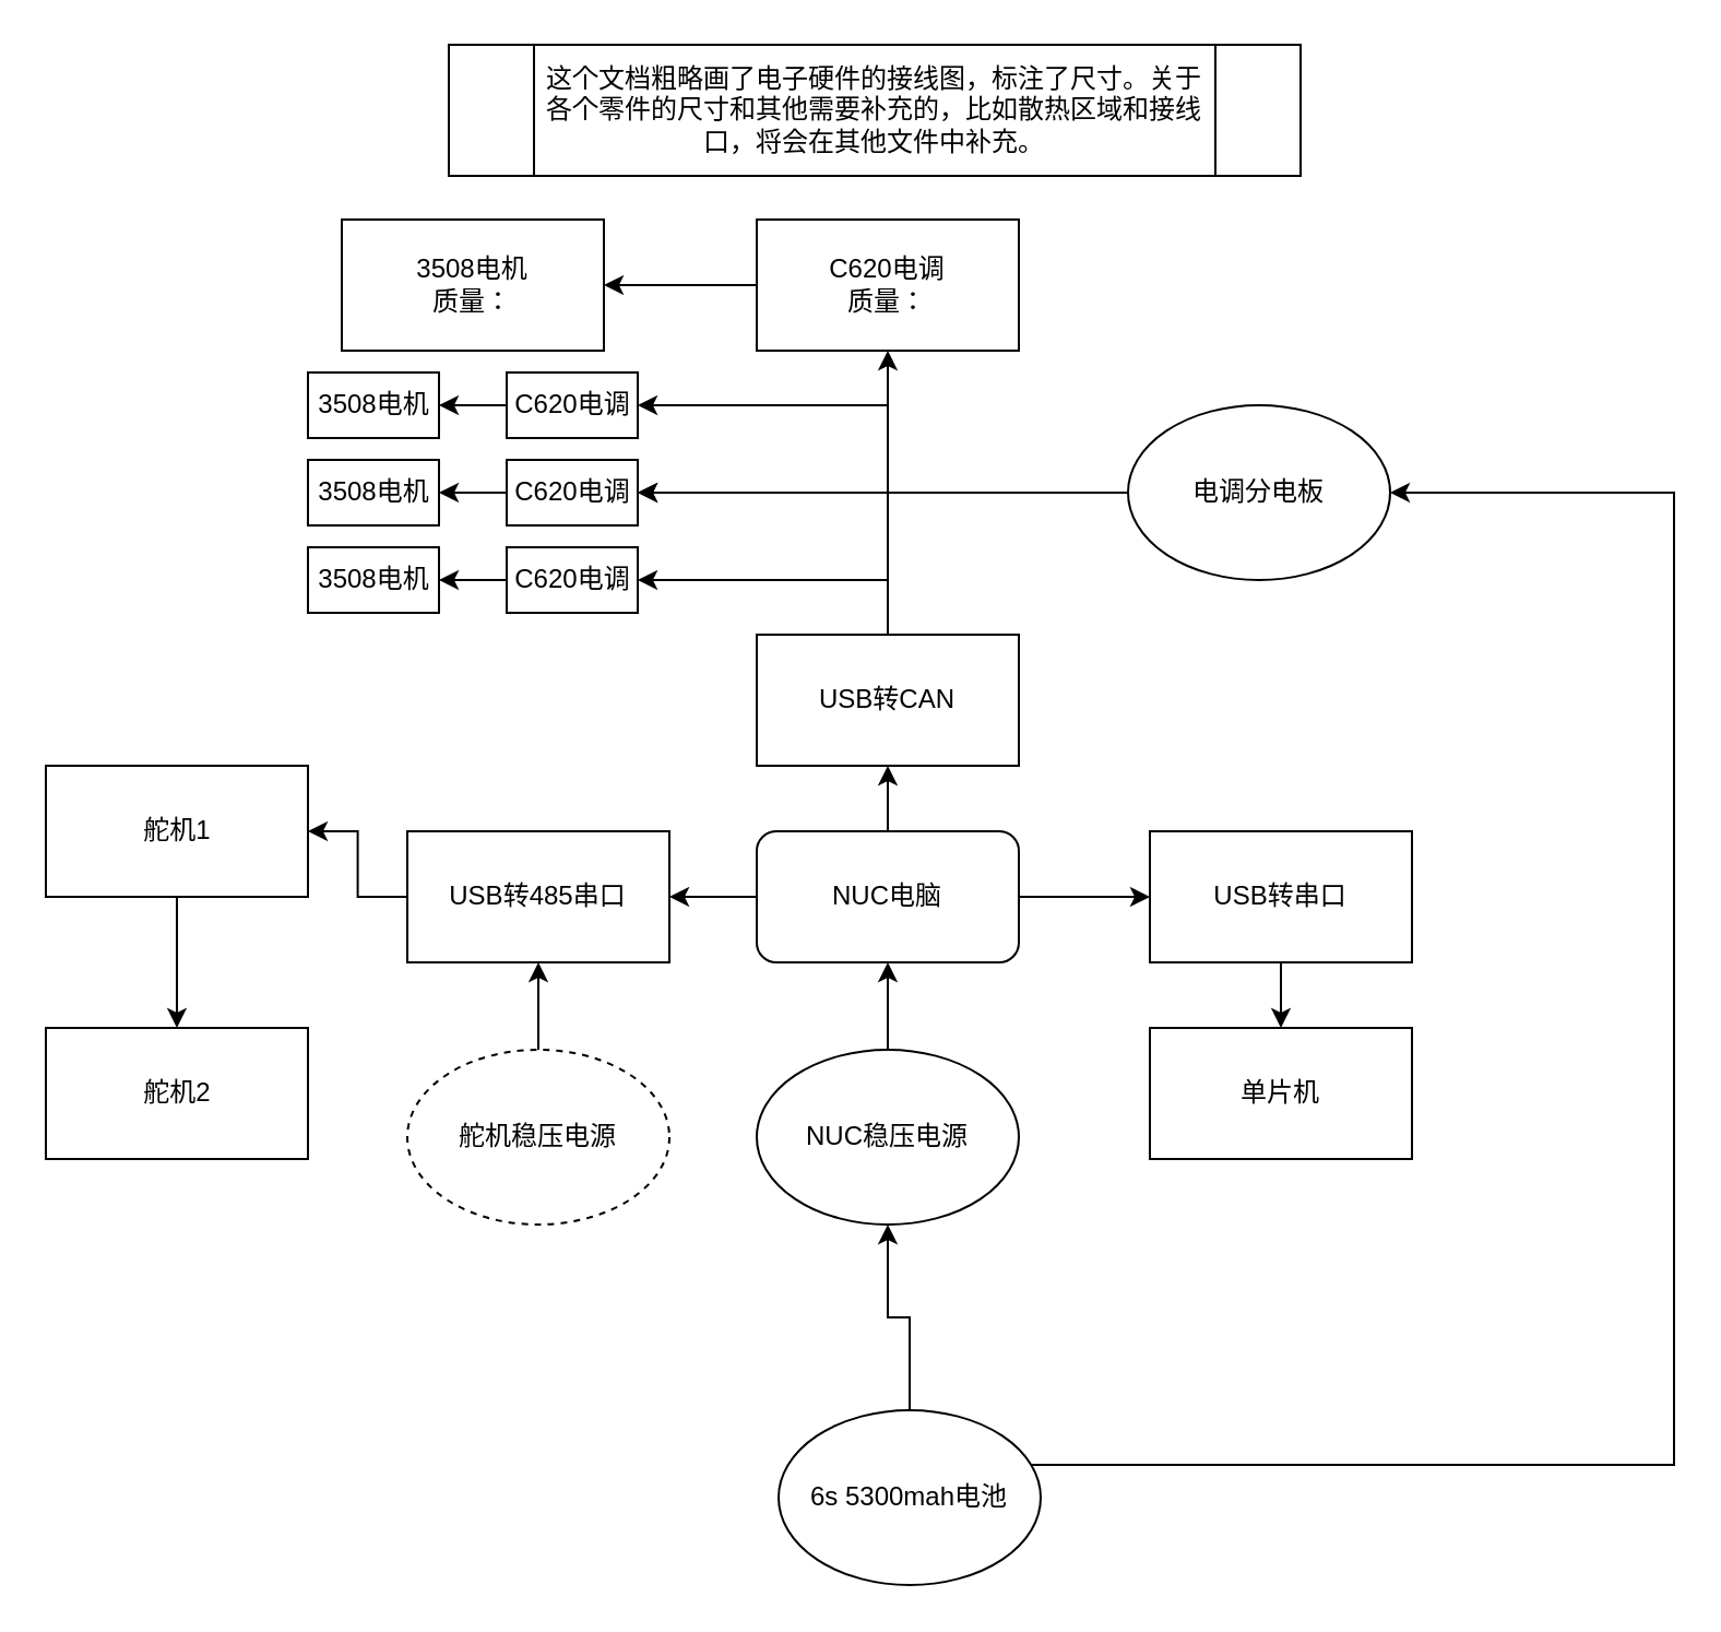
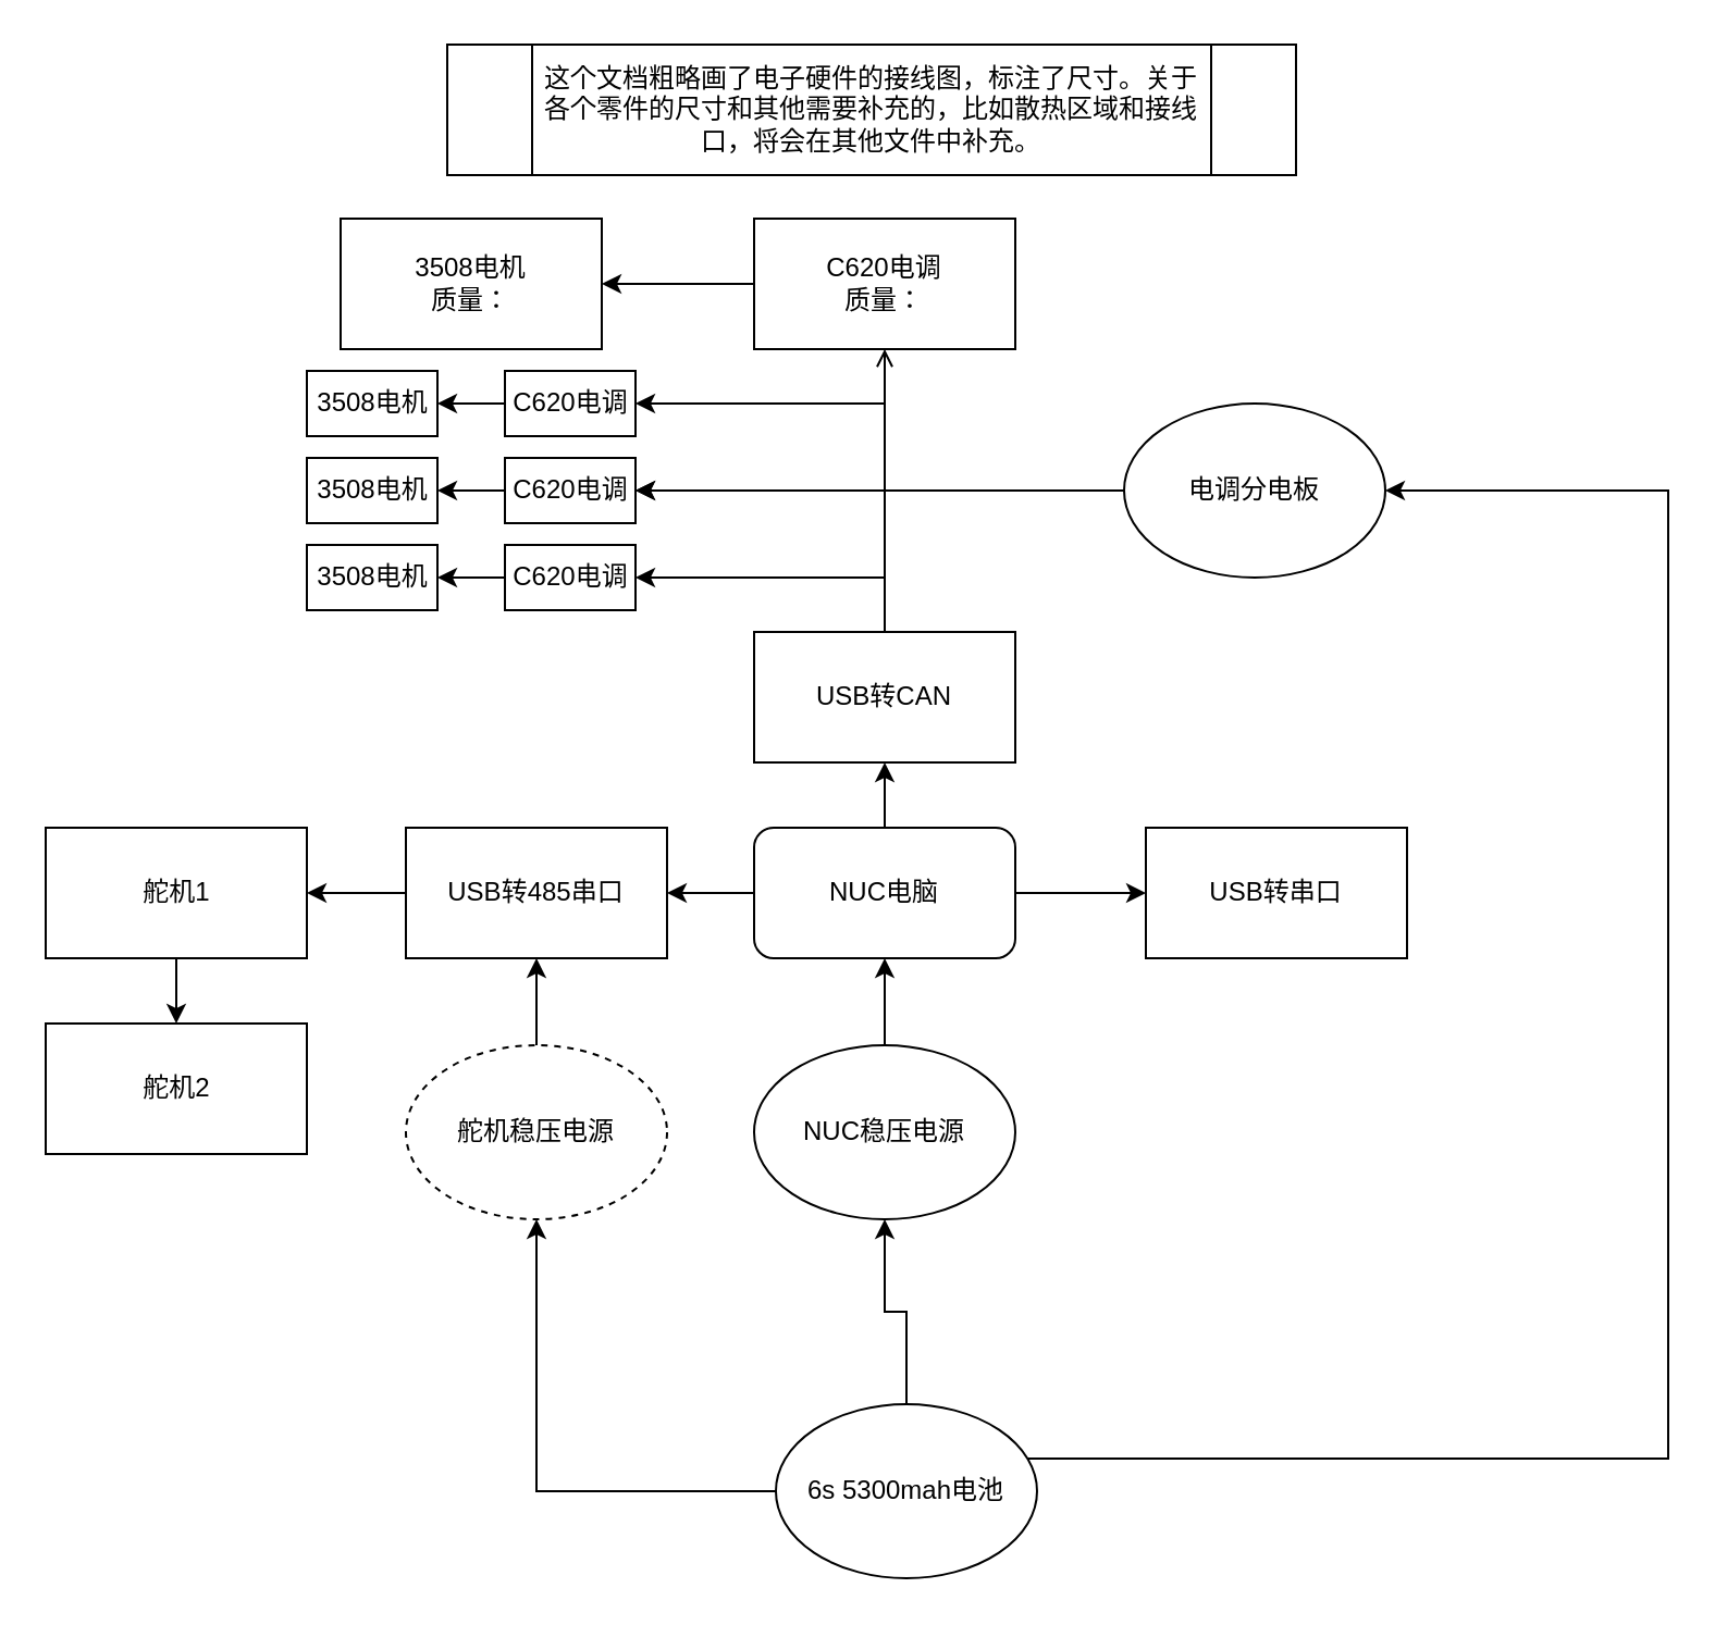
- <mxCell id="5" value="" style="edgeStyle=orthogonalEdgeStyle;rounded=0;orthogonalLoop=1;jettySize=auto;html=1;" edge="1" parent="1" source="9" target="4"><mxGeometry relative="1" as="geometry" /></mxCell>
+ <mxCell id="5" value="" style="edgeStyle=orthogonalEdgeStyle;rounded=0;orthogonalLoop=1;jettySize=auto;html=1;endArrow=open;" edge="1" parent="1" source="9" target="4"><mxGeometry relative="1" as="geometry" /></mxCell>
- <mxCell id="27" value="舵机1" style="rounded=0;whiteSpace=wrap;html=1;" vertex="1" parent="1"><mxGeometry x="20.5" y="350" width="120" height="60" as="geometry" /></mxCell>
+ <mxCell id="27" value="舵机1" style="rounded=0;whiteSpace=wrap;html=1;" vertex="1" parent="1"><mxGeometry x="20.5" y="380" width="120" height="60" as="geometry" /></mxCell>
- <mxCell id="29" value="" style="edgeStyle=orthogonalEdgeStyle;rounded=0;orthogonalLoop=1;jettySize=auto;html=1;" edge="1" parent="1" source="30" target="31"><mxGeometry relative="1" as="geometry" /></mxCell>
- <mxCell id="31" value="单片机" style="rounded=0;whiteSpace=wrap;html=1;" vertex="1" parent="1"><mxGeometry x="526" y="470" width="120" height="60" as="geometry" /></mxCell>
+ <mxCell id="37" style="edgeStyle=orthogonalEdgeStyle;rounded=0;orthogonalLoop=1;jettySize=auto;html=1;entryX=0.5;entryY=1;entryDx=0;entryDy=0;" edge="1" parent="1" source="39" target="35"><mxGeometry relative="1" as="geometry" /></mxCell>
